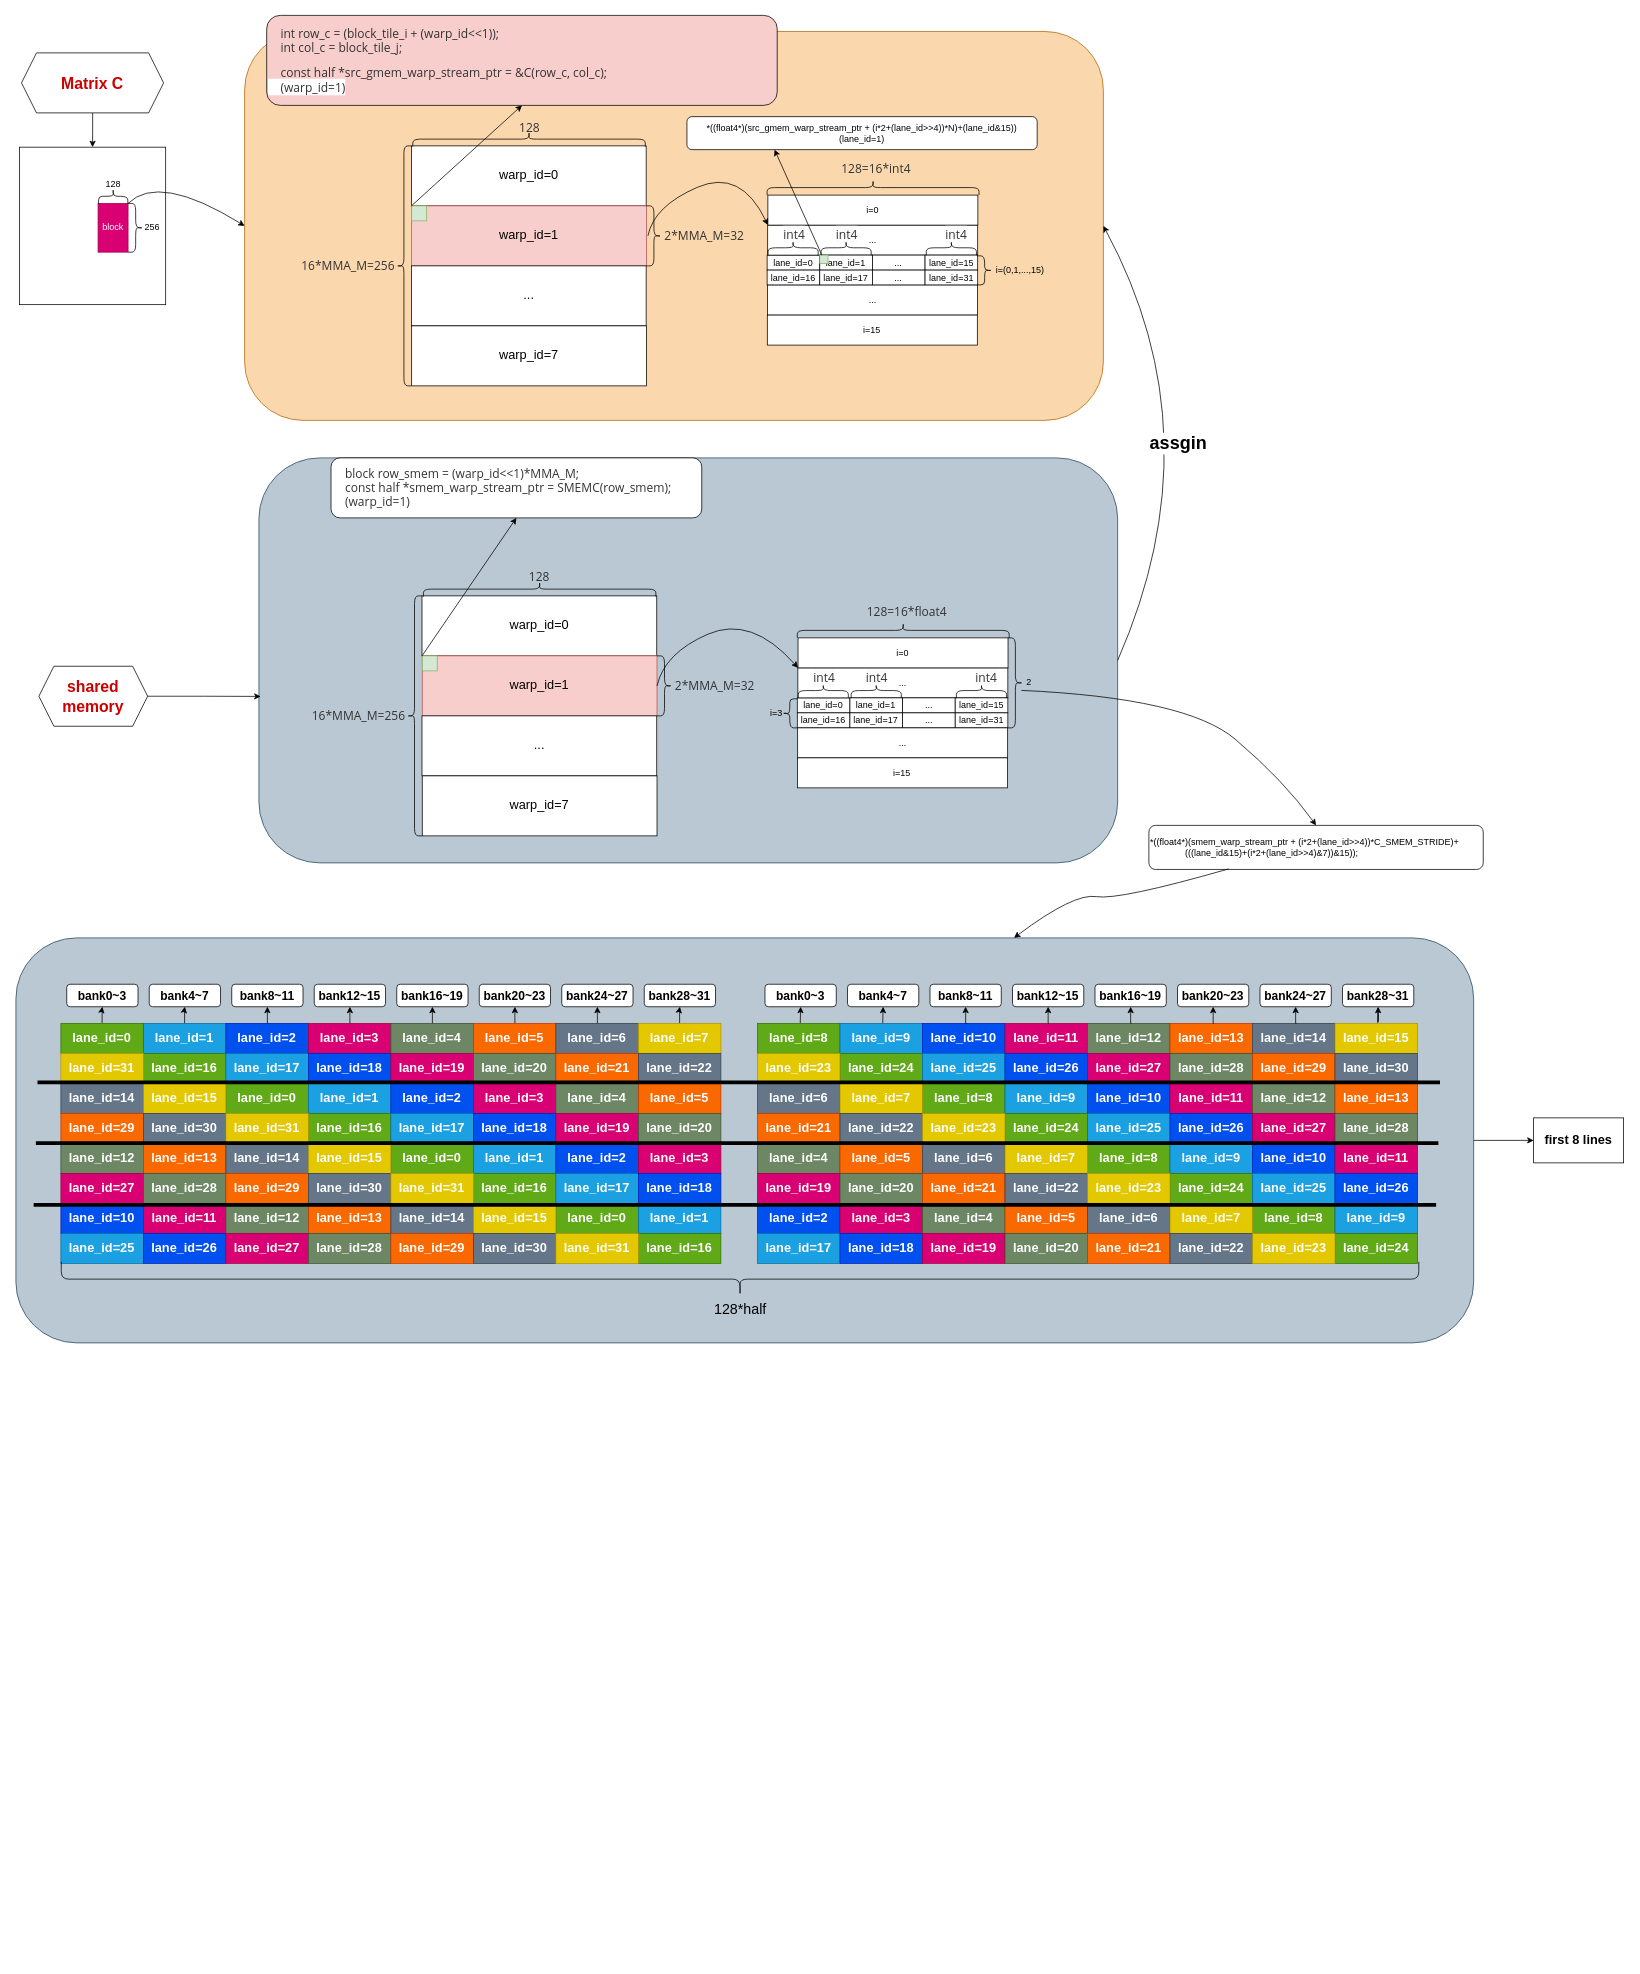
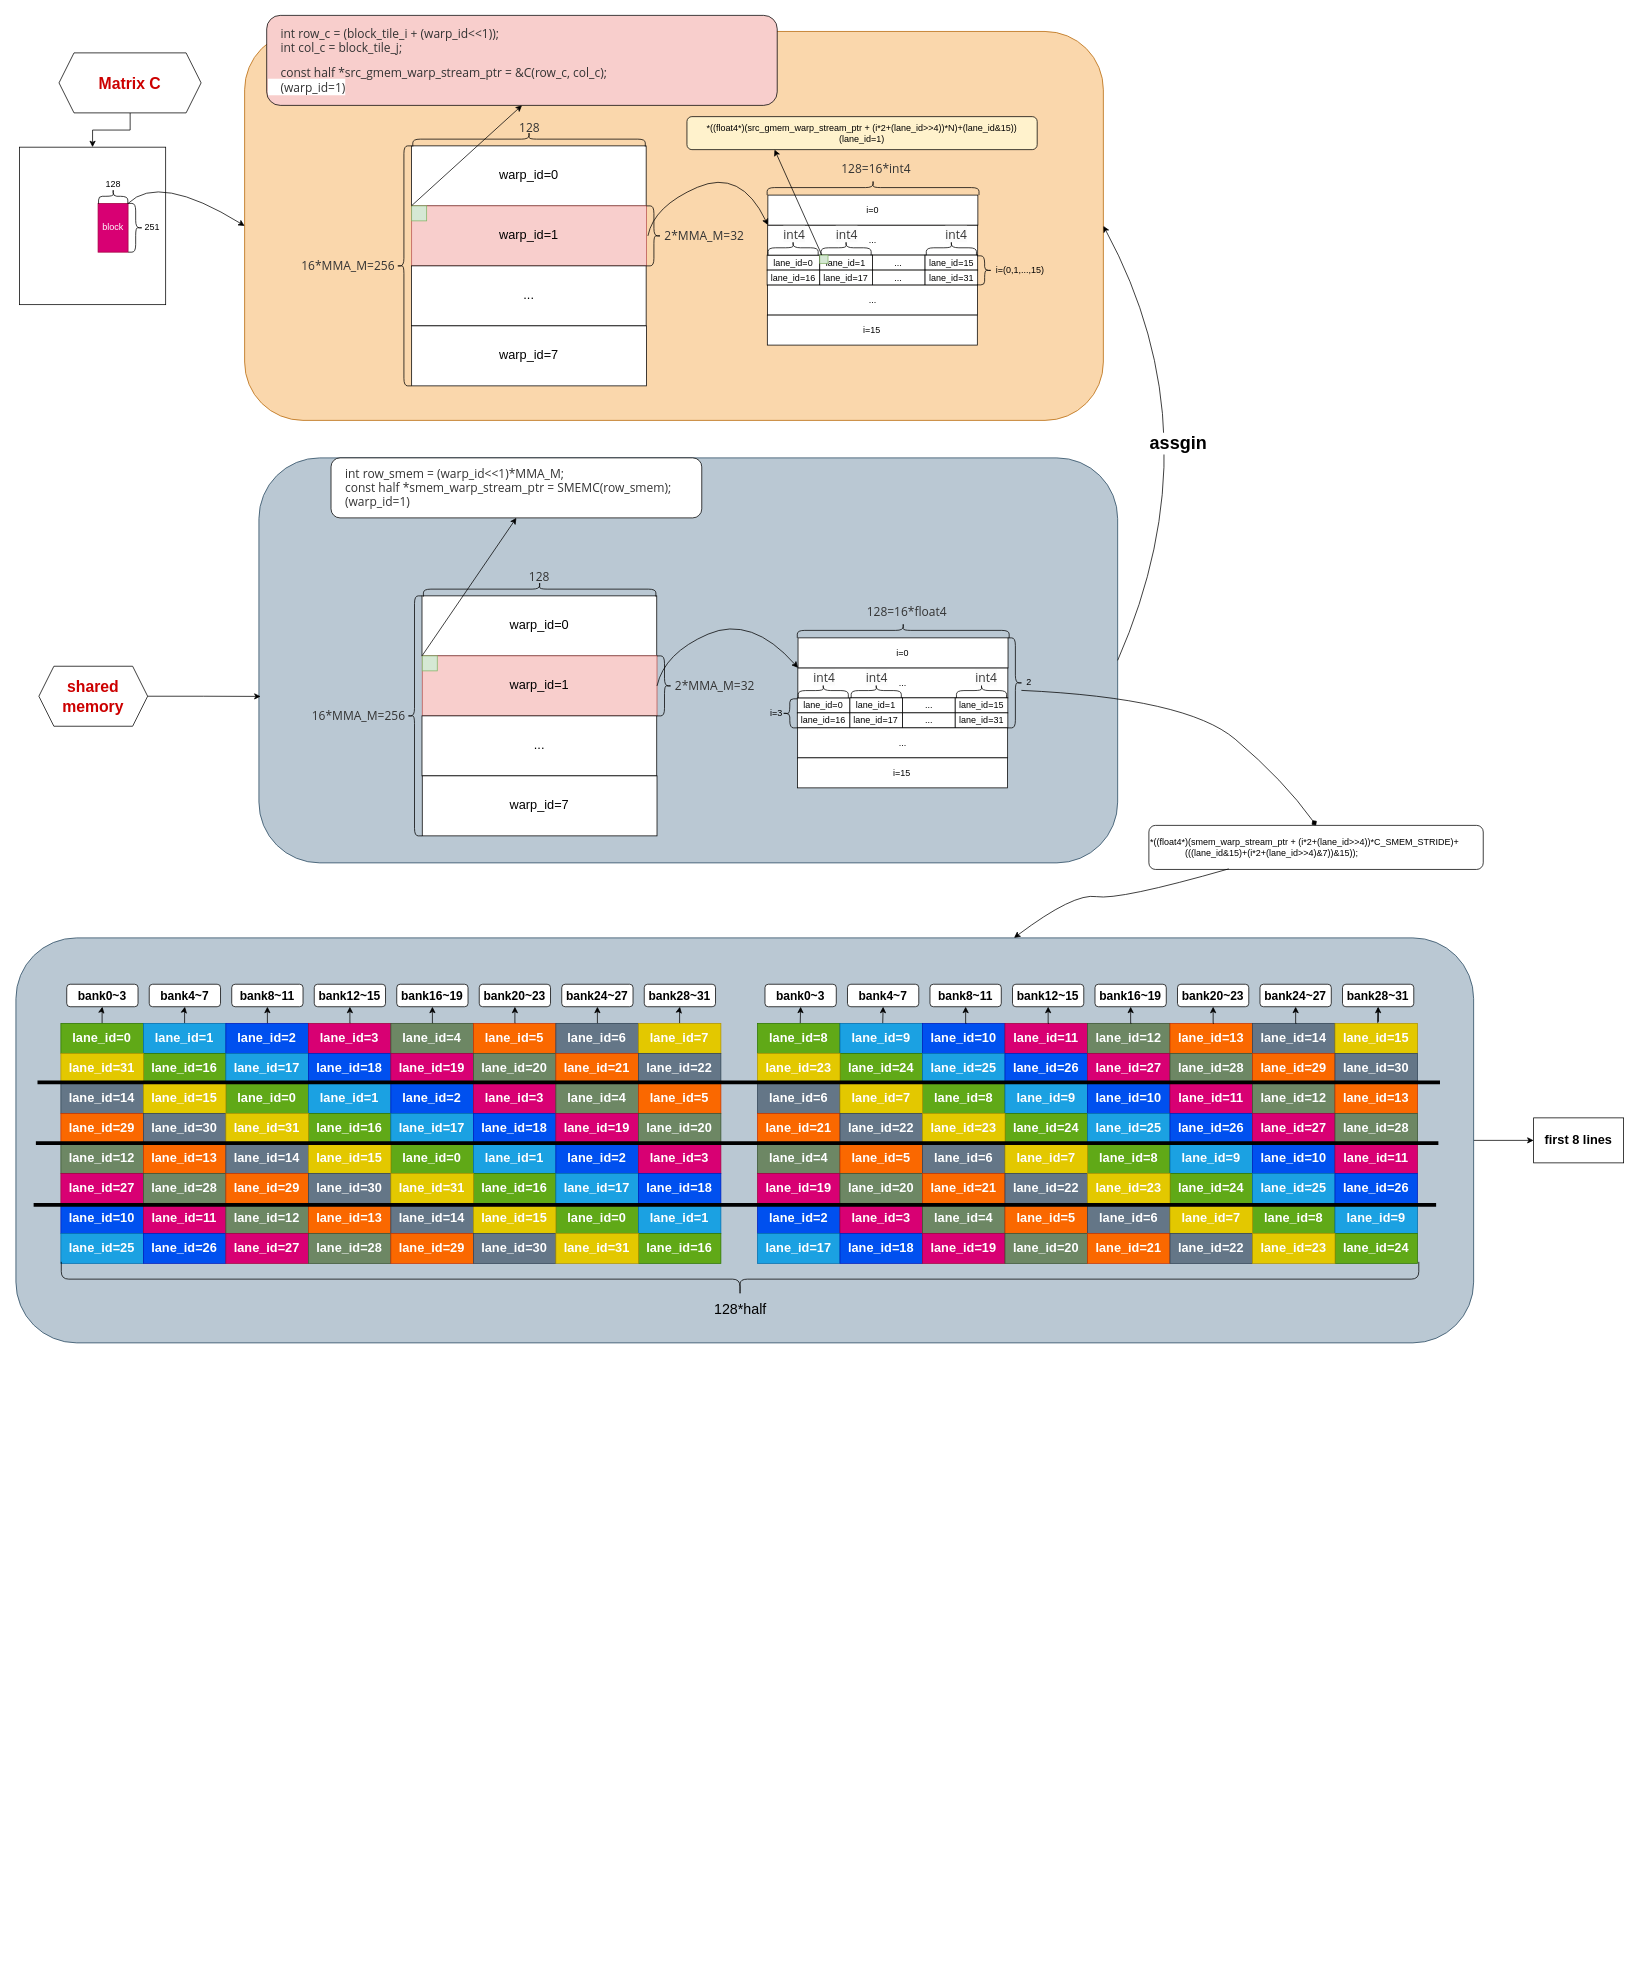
- <mxCell id="91" value="&lt;div&gt;&lt;font color=&quot;#cc0000&quot; style=&quot;font-size: 21px;&quot;&gt;&lt;b&gt;Matrix C&lt;/b&gt;&lt;/font&gt;&lt;/div&gt;" style="shape=hexagon;perimeter=hexagonPerimeter2;whiteSpace=wrap;html=1;fixedSize=1;" parent="1" vertex="1"><mxGeometry x="27.85" y="70" width="189.45" height="80" as="geometry" /></mxCell>
+ <mxCell id="91" value="&lt;div&gt;&lt;font color=&quot;#cc0000&quot; style=&quot;font-size: 21px;&quot;&gt;&lt;b&gt;Matrix C&lt;/b&gt;&lt;/font&gt;&lt;/div&gt;" style="shape=hexagon;perimeter=hexagonPerimeter2;whiteSpace=wrap;html=1;fixedSize=1;" parent="1" vertex="1"><mxGeometry x="77.85" y="70" width="189.45" height="80" as="geometry" /></mxCell>
- <mxCell id="63" value="*((float4*)(src_gmem_warp_stream_ptr + (i*2+(lane_id&amp;gt;&amp;gt;4))*N)+(lane_id&amp;amp;15))&lt;div&gt;(lane_id=1)&lt;/div&gt;" style="rounded=1;whiteSpace=wrap;html=1;" parent="1" vertex="1"><mxGeometry x="915.1" y="155" width="467" height="44" as="geometry" /></mxCell>
+ <mxCell id="63" value="*((float4*)(src_gmem_warp_stream_ptr + (i*2+(lane_id&amp;gt;&amp;gt;4))*N)+(lane_id&amp;amp;15))&lt;div&gt;(lane_id=1)&lt;/div&gt;" style="rounded=1;whiteSpace=wrap;html=1;fillColor=#fff2cc;" parent="1" vertex="1"><mxGeometry x="915.1" y="155" width="467" height="44" as="geometry" /></mxCell>
- <mxCell id="56" value="256" style="text;html=1;align=center;verticalAlign=middle;resizable=0;points=[];autosize=1;strokeColor=none;fillColor=none;" parent="1" vertex="1"><mxGeometry x="181.55" y="288.22" width="40" height="30" as="geometry" /></mxCell>
+ <mxCell id="56" value="251" style="text;html=1;align=center;verticalAlign=middle;resizable=0;points=[];autosize=1;strokeColor=none;fillColor=none;" parent="1" vertex="1"><mxGeometry x="181.55" y="288.22" width="40" height="30" as="geometry" /></mxCell>
- <mxCell id="7" value="&lt;span style=&quot;color: rgb(51 , 51 , 51) ; font-family: &amp;#34;open sans&amp;#34; , &amp;#34;clear sans&amp;#34; , &amp;#34;helvetica neue&amp;#34; , &amp;#34;helvetica&amp;#34; , &amp;#34;arial&amp;#34; , &amp;#34;segoe ui emoji&amp;#34; , sans-serif ; font-size: 16px&quot;&gt;&amp;nbsp; &amp;nbsp; block row_smem = (warp_id&amp;lt;&amp;lt;1)*MMA_M;&lt;br&gt;&lt;/span&gt;&lt;span style=&quot;color: rgb(51 , 51 , 51) ; font-family: &amp;#34;open sans&amp;#34; , &amp;#34;clear sans&amp;#34; , &amp;#34;helvetica neue&amp;#34; , &amp;#34;helvetica&amp;#34; , &amp;#34;arial&amp;#34; , &amp;#34;segoe ui emoji&amp;#34; , sans-serif ; font-size: 16px&quot;&gt;&amp;nbsp; &amp;nbsp; const half *smem_warp_stream_ptr = SMEMC(row_smem);&lt;/span&gt;&lt;br&gt;&lt;div&gt;&lt;span class=&quot;md-plain&quot; style=&quot;box-sizing: border-box ; color: rgb(51 , 51 , 51) ; font-family: &amp;#34;open sans&amp;#34; , &amp;#34;clear sans&amp;#34; , &amp;#34;helvetica neue&amp;#34; , &amp;#34;helvetica&amp;#34; , &amp;#34;arial&amp;#34; , &amp;#34;segoe ui emoji&amp;#34; , sans-serif ; font-size: 16px&quot;&gt;&amp;nbsp; &amp;nbsp; (warp_id=1)&lt;/span&gt;&lt;/div&gt;" style="rounded=1;whiteSpace=wrap;html=1;align=left;" parent="1" vertex="1"><mxGeometry x="440.54" y="610" width="494.3" height="80" as="geometry" /></mxCell>
+ <mxCell id="7" value="&lt;span style=&quot;color: rgb(51 , 51 , 51) ; font-family: &amp;#34;open sans&amp;#34; , &amp;#34;clear sans&amp;#34; , &amp;#34;helvetica neue&amp;#34; , &amp;#34;helvetica&amp;#34; , &amp;#34;arial&amp;#34; , &amp;#34;segoe ui emoji&amp;#34; , sans-serif ; font-size: 16px&quot;&gt;&amp;nbsp; &amp;nbsp; int row_smem = (warp_id&amp;lt;&amp;lt;1)*MMA_M;&lt;br&gt;&lt;/span&gt;&lt;span style=&quot;color: rgb(51 , 51 , 51) ; font-family: &amp;#34;open sans&amp;#34; , &amp;#34;clear sans&amp;#34; , &amp;#34;helvetica neue&amp;#34; , &amp;#34;helvetica&amp;#34; , &amp;#34;arial&amp;#34; , &amp;#34;segoe ui emoji&amp;#34; , sans-serif ; font-size: 16px&quot;&gt;&amp;nbsp; &amp;nbsp; const half *smem_warp_stream_ptr = SMEMC(row_smem);&lt;/span&gt;&lt;br&gt;&lt;div&gt;&lt;span class=&quot;md-plain&quot; style=&quot;box-sizing: border-box ; color: rgb(51 , 51 , 51) ; font-family: &amp;#34;open sans&amp;#34; , &amp;#34;clear sans&amp;#34; , &amp;#34;helvetica neue&amp;#34; , &amp;#34;helvetica&amp;#34; , &amp;#34;arial&amp;#34; , &amp;#34;segoe ui emoji&amp;#34; , sans-serif ; font-size: 16px&quot;&gt;&amp;nbsp; &amp;nbsp; (warp_id=1)&lt;/span&gt;&lt;/div&gt;" style="rounded=1;whiteSpace=wrap;html=1;align=left;" parent="1" vertex="1"><mxGeometry x="440.54" y="610" width="494.3" height="80" as="geometry" /></mxCell>
- <mxCell id="263" value="" style="curved=1;endArrow=classic;html=1;rounded=0;exitX=0.161;exitY=0.867;exitDx=0;exitDy=0;exitPerimeter=0;entryX=0.5;entryY=0;entryDx=0;entryDy=0;" parent="1" source="179" target="87" edge="1"><mxGeometry width="50" height="50" relative="1" as="geometry"><mxPoint x="1681" y="1090" as="sourcePoint" /><mxPoint x="1731" y="1040" as="targetPoint" /><Array as="points"><mxPoint x="1581" y="930" /><mxPoint x="1711" y="1040" /></Array></mxGeometry></mxCell>
+ <mxCell id="263" value="" style="curved=1;endArrow=diamond;html=1;rounded=0;exitX=0.161;exitY=0.867;exitDx=0;exitDy=0;exitPerimeter=0;entryX=0.5;entryY=0;entryDx=0;entryDy=0;" parent="1" source="179" target="87" edge="1"><mxGeometry width="50" height="50" relative="1" as="geometry"><mxPoint x="1681" y="1090" as="sourcePoint" /><mxPoint x="1731" y="1040" as="targetPoint" /><Array as="points"><mxPoint x="1581" y="930" /><mxPoint x="1711" y="1040" /></Array></mxGeometry></mxCell>
